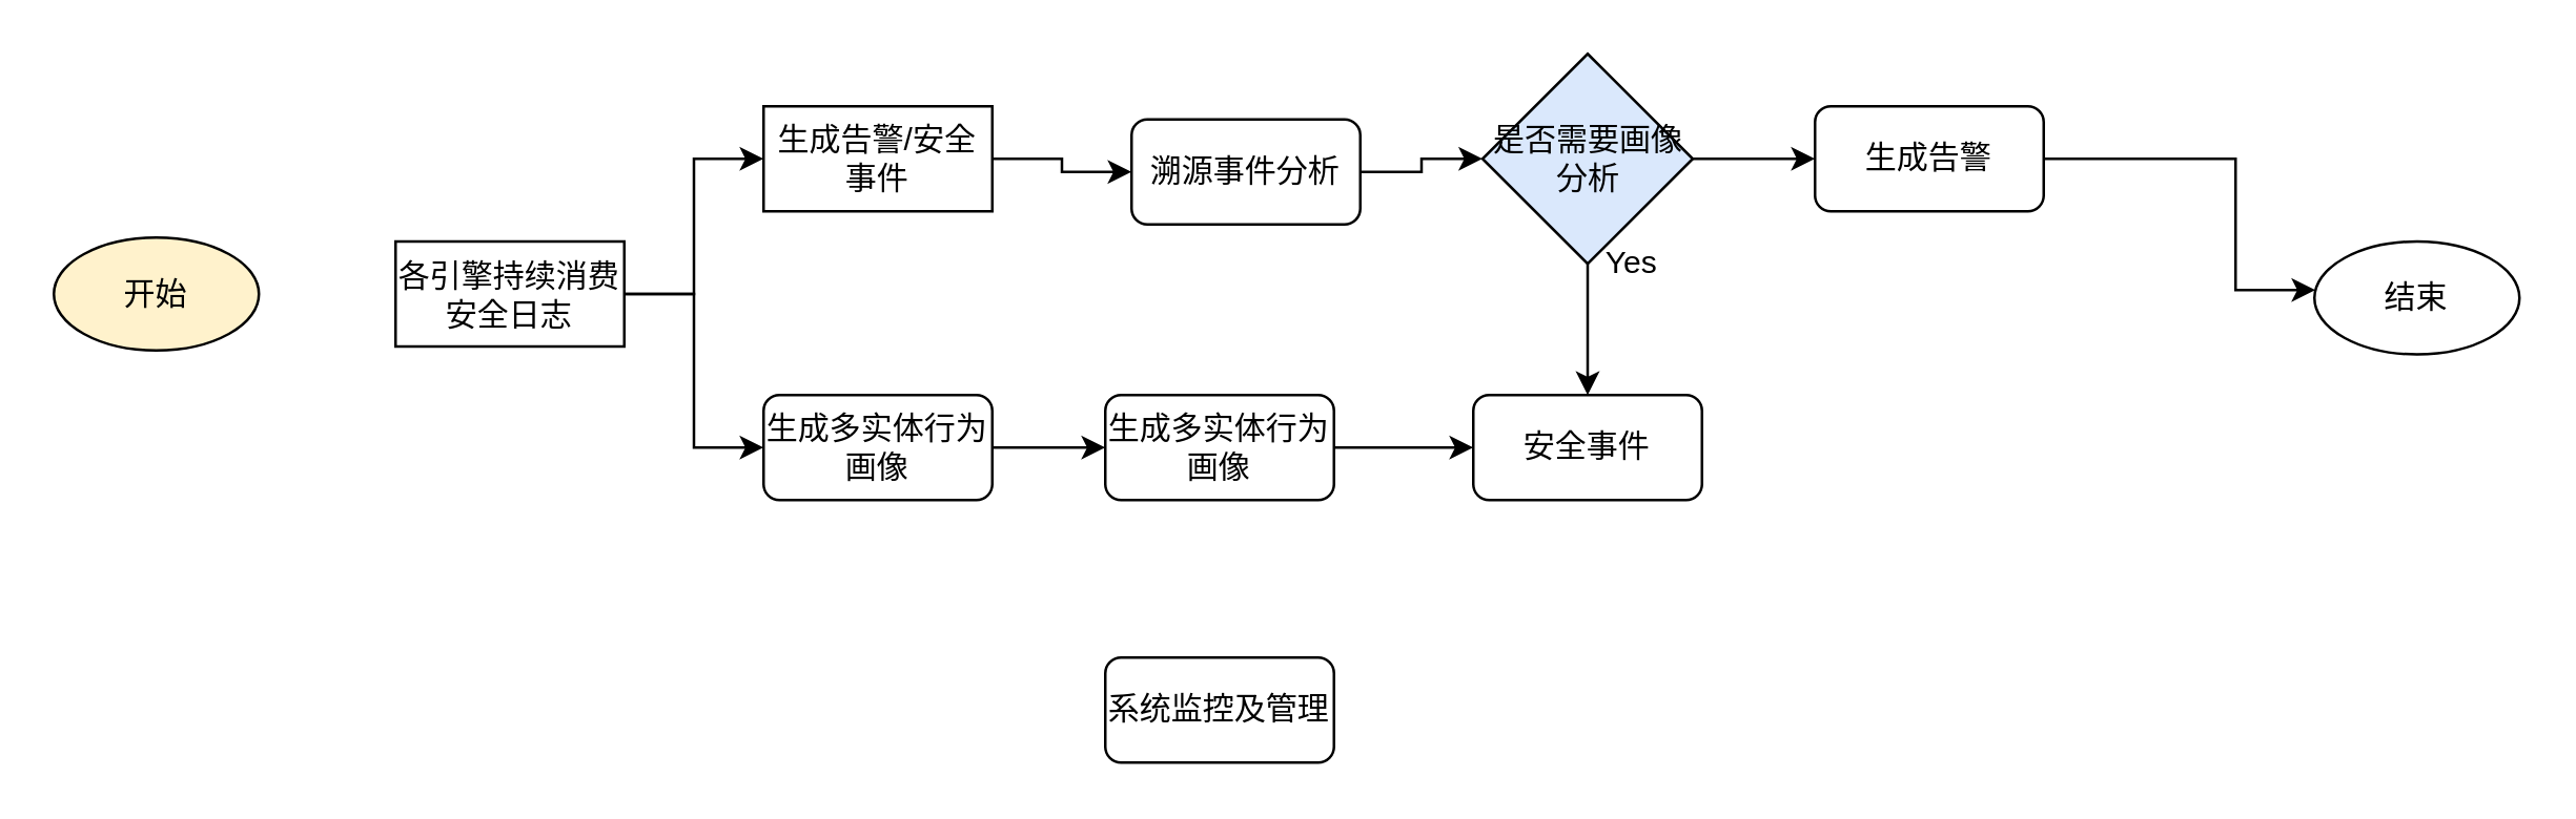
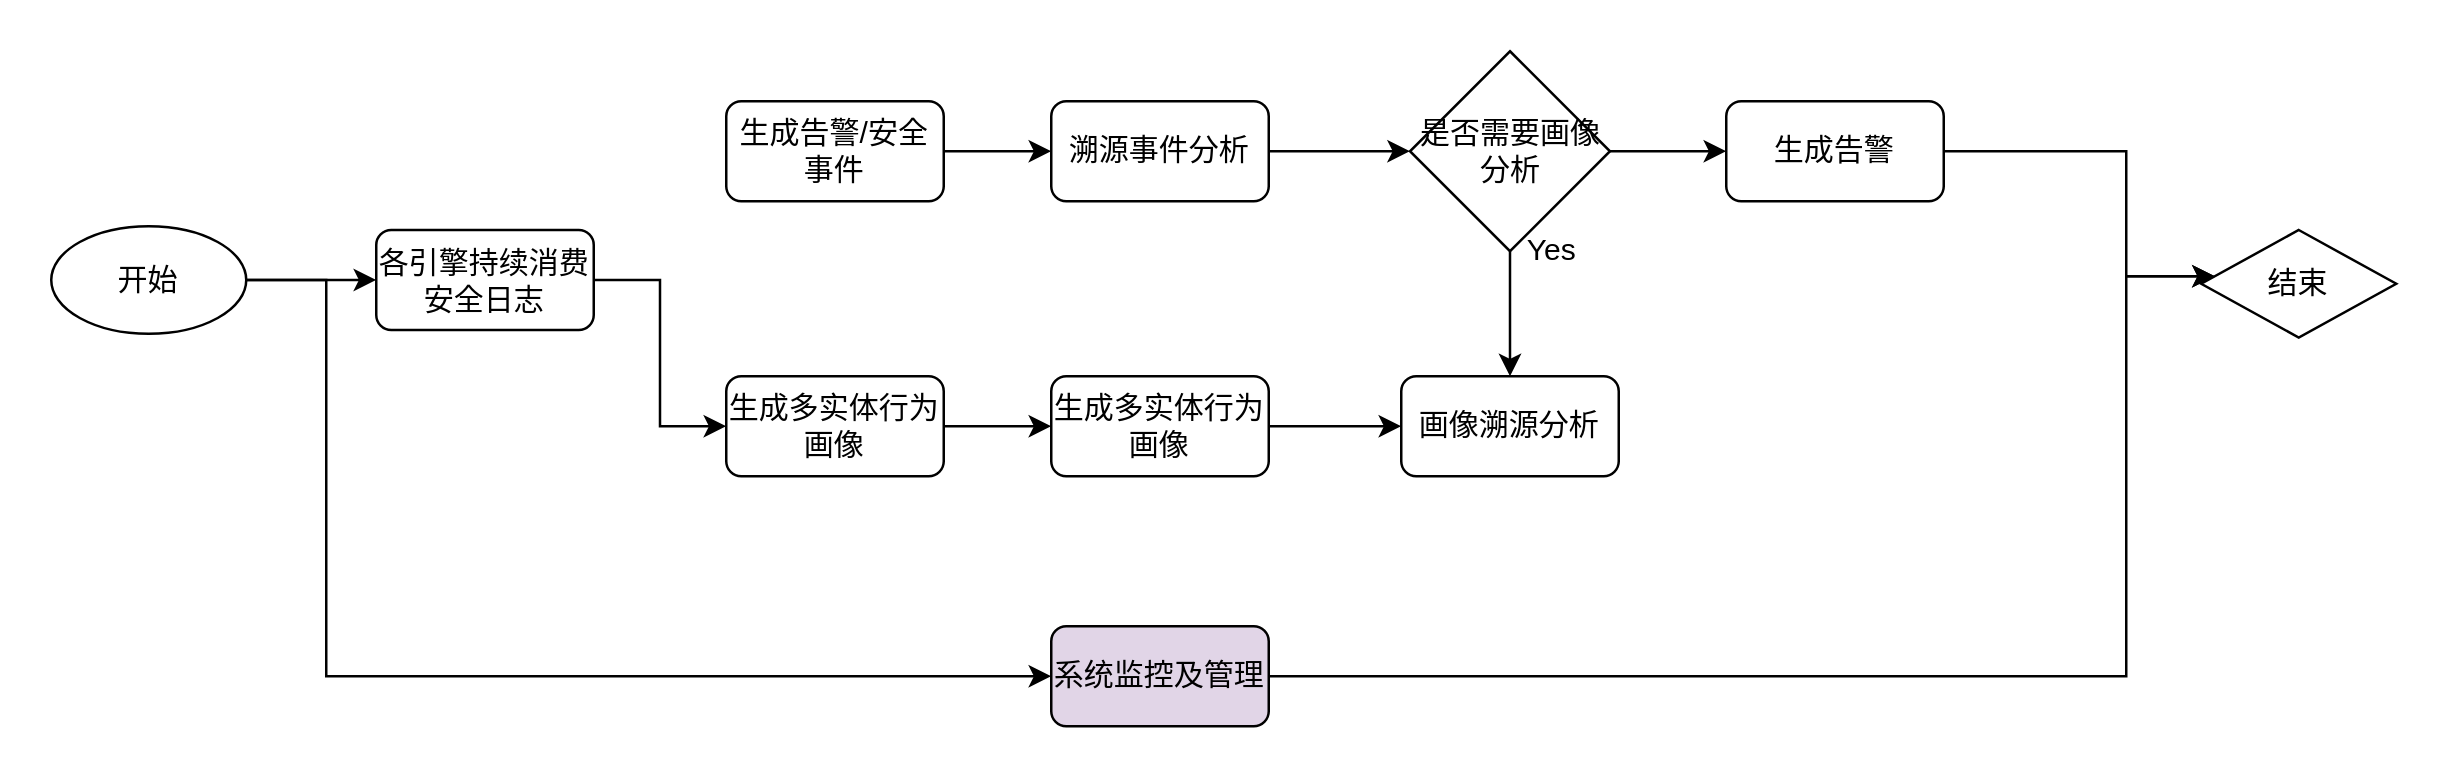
- <mxCell id="10" value="生成告警/安全事件" style="whiteSpace=wrap;html=1;fontSize=12;glass=0;strokeWidth=1;shadow=0;rounded=0;" vertex="1" parent="1"><mxGeometry x="290" y="40" width="87" height="40" as="geometry" /></mxCell>
+ <mxCell id="10" value="生成告警/安全事件" style="rounded=1;whiteSpace=wrap;html=1;fontSize=12;glass=0;strokeWidth=1;shadow=0;" vertex="1" parent="1"><mxGeometry x="290" y="40" width="87" height="40" as="geometry" /></mxCell>
- <mxCell id="20" value="是否需要画像分析" style="rhombus;whiteSpace=wrap;html=1;fillColor=#dae8fc;" vertex="1" parent="1"><mxGeometry x="563.5" y="20" width="80" height="80" as="geometry" /></mxCell>
+ <mxCell id="20" value="是否需要画像分析" style="rhombus;whiteSpace=wrap;html=1;" vertex="1" parent="1"><mxGeometry x="563.5" y="20" width="80" height="80" as="geometry" /></mxCell>
- <mxCell id="14" value="溯源事件分析" style="rounded=1;whiteSpace=wrap;html=1;fontSize=12;glass=0;strokeWidth=1;shadow=0;" vertex="1" parent="1"><mxGeometry x="430" y="45" width="87" height="40" as="geometry" /></mxCell>
+ <mxCell id="14" value="溯源事件分析" style="rounded=1;whiteSpace=wrap;html=1;fontSize=12;glass=0;strokeWidth=1;shadow=0;" vertex="1" parent="1"><mxGeometry x="420" y="40" width="87" height="40" as="geometry" /></mxCell>
- <mxCell id="4" value="" style="edgeStyle=orthogonalEdgeStyle;rounded=0;orthogonalLoop=1;jettySize=auto;html=1;entryX=0;entryY=0.5;entryDx=0;entryDy=0;" edge="1" parent="1" source="6" target="10"><mxGeometry relative="1" as="geometry"><mxPoint x="270" y="111.5" as="targetPoint" /></mxGeometry></mxCell>
- <mxCell id="3" value="开始" style="ellipse;whiteSpace=wrap;html=1;fillColor=#fff2cc;" vertex="1" parent="1"><mxGeometry x="20" y="90" width="78" height="43" as="geometry" /></mxCell>
+ <mxCell id="3" value="开始" style="ellipse;whiteSpace=wrap;html=1;" vertex="1" parent="1"><mxGeometry x="20" y="90" width="78" height="43" as="geometry" /></mxCell>
+ <mxCell id="8" style="edgeStyle=orthogonalEdgeStyle;rounded=0;orthogonalLoop=1;jettySize=auto;html=1;exitX=1;exitY=0.5;exitDx=0;exitDy=0;entryX=0;entryY=0.5;entryDx=0;entryDy=0;" edge="1" parent="1" source="3" target="6"><mxGeometry relative="1" as="geometry"><mxPoint x="230" y="121.481" as="sourcePoint" /><mxPoint x="330" y="161.481" as="targetPoint" /></mxGeometry></mxCell>
- <mxCell id="6" value="各引擎持续消费安全日志" style="whiteSpace=wrap;html=1;fontSize=12;glass=0;strokeWidth=1;shadow=0;rounded=0;" vertex="1" parent="1"><mxGeometry x="150" y="91.5" width="87" height="40" as="geometry" /></mxCell>
+ <mxCell id="6" value="各引擎持续消费安全日志" style="rounded=1;whiteSpace=wrap;html=1;fontSize=12;glass=0;strokeWidth=1;shadow=0;" vertex="1" parent="1"><mxGeometry x="150" y="91.5" width="87" height="40" as="geometry" /></mxCell>
- <mxCell id="7" value="结束" style="ellipse;whiteSpace=wrap;html=1;" vertex="1" parent="1"><mxGeometry x="880" y="91.5" width="78" height="43" as="geometry" /></mxCell>
+ <mxCell id="7" value="结束" style="rhombus;whiteSpace=wrap;html=1;" vertex="1" parent="1"><mxGeometry x="880" y="91.5" width="78" height="43" as="geometry" /></mxCell>
- <mxCell id="17" value="安全事件" style="rounded=1;whiteSpace=wrap;html=1;fontSize=12;glass=0;strokeWidth=1;shadow=0;" vertex="1" parent="1"><mxGeometry x="560" y="150" width="87" height="40" as="geometry" /></mxCell>
+ <mxCell id="17" value="画像溯源分析" style="rounded=1;whiteSpace=wrap;html=1;fontSize=12;glass=0;strokeWidth=1;shadow=0;" vertex="1" parent="1"><mxGeometry x="560" y="150" width="87" height="40" as="geometry" /></mxCell>
+ <mxCell id="2" style="edgeStyle=orthogonalEdgeStyle;rounded=0;orthogonalLoop=1;jettySize=auto;html=1;entryX=0;entryY=0.5;entryDx=0;entryDy=0;" edge="1" parent="1" source="3" target="22"><mxGeometry relative="1" as="geometry"><Array as="points"><mxPoint x="130" y="112" /><mxPoint x="130" y="270" /></Array></mxGeometry></mxCell>
- <mxCell id="22" value="系统监控及管理" style="rounded=1;whiteSpace=wrap;html=1;fontSize=12;glass=0;strokeWidth=1;shadow=0;" vertex="1" parent="1"><mxGeometry x="420" y="250" width="87" height="40" as="geometry" /></mxCell>
+ <mxCell id="22" value="系统监控及管理" style="rounded=1;whiteSpace=wrap;html=1;fontSize=12;glass=0;strokeWidth=1;shadow=0;fillColor=#e1d5e7;" vertex="1" parent="1"><mxGeometry x="420" y="250" width="87" height="40" as="geometry" /></mxCell>
+ <mxCell id="21" style="edgeStyle=orthogonalEdgeStyle;rounded=0;orthogonalLoop=1;jettySize=auto;html=1;" edge="1" parent="1" source="22" target="7"><mxGeometry relative="1" as="geometry"><Array as="points"><mxPoint x="850" y="270" /><mxPoint x="850" y="110" /></Array></mxGeometry></mxCell>
